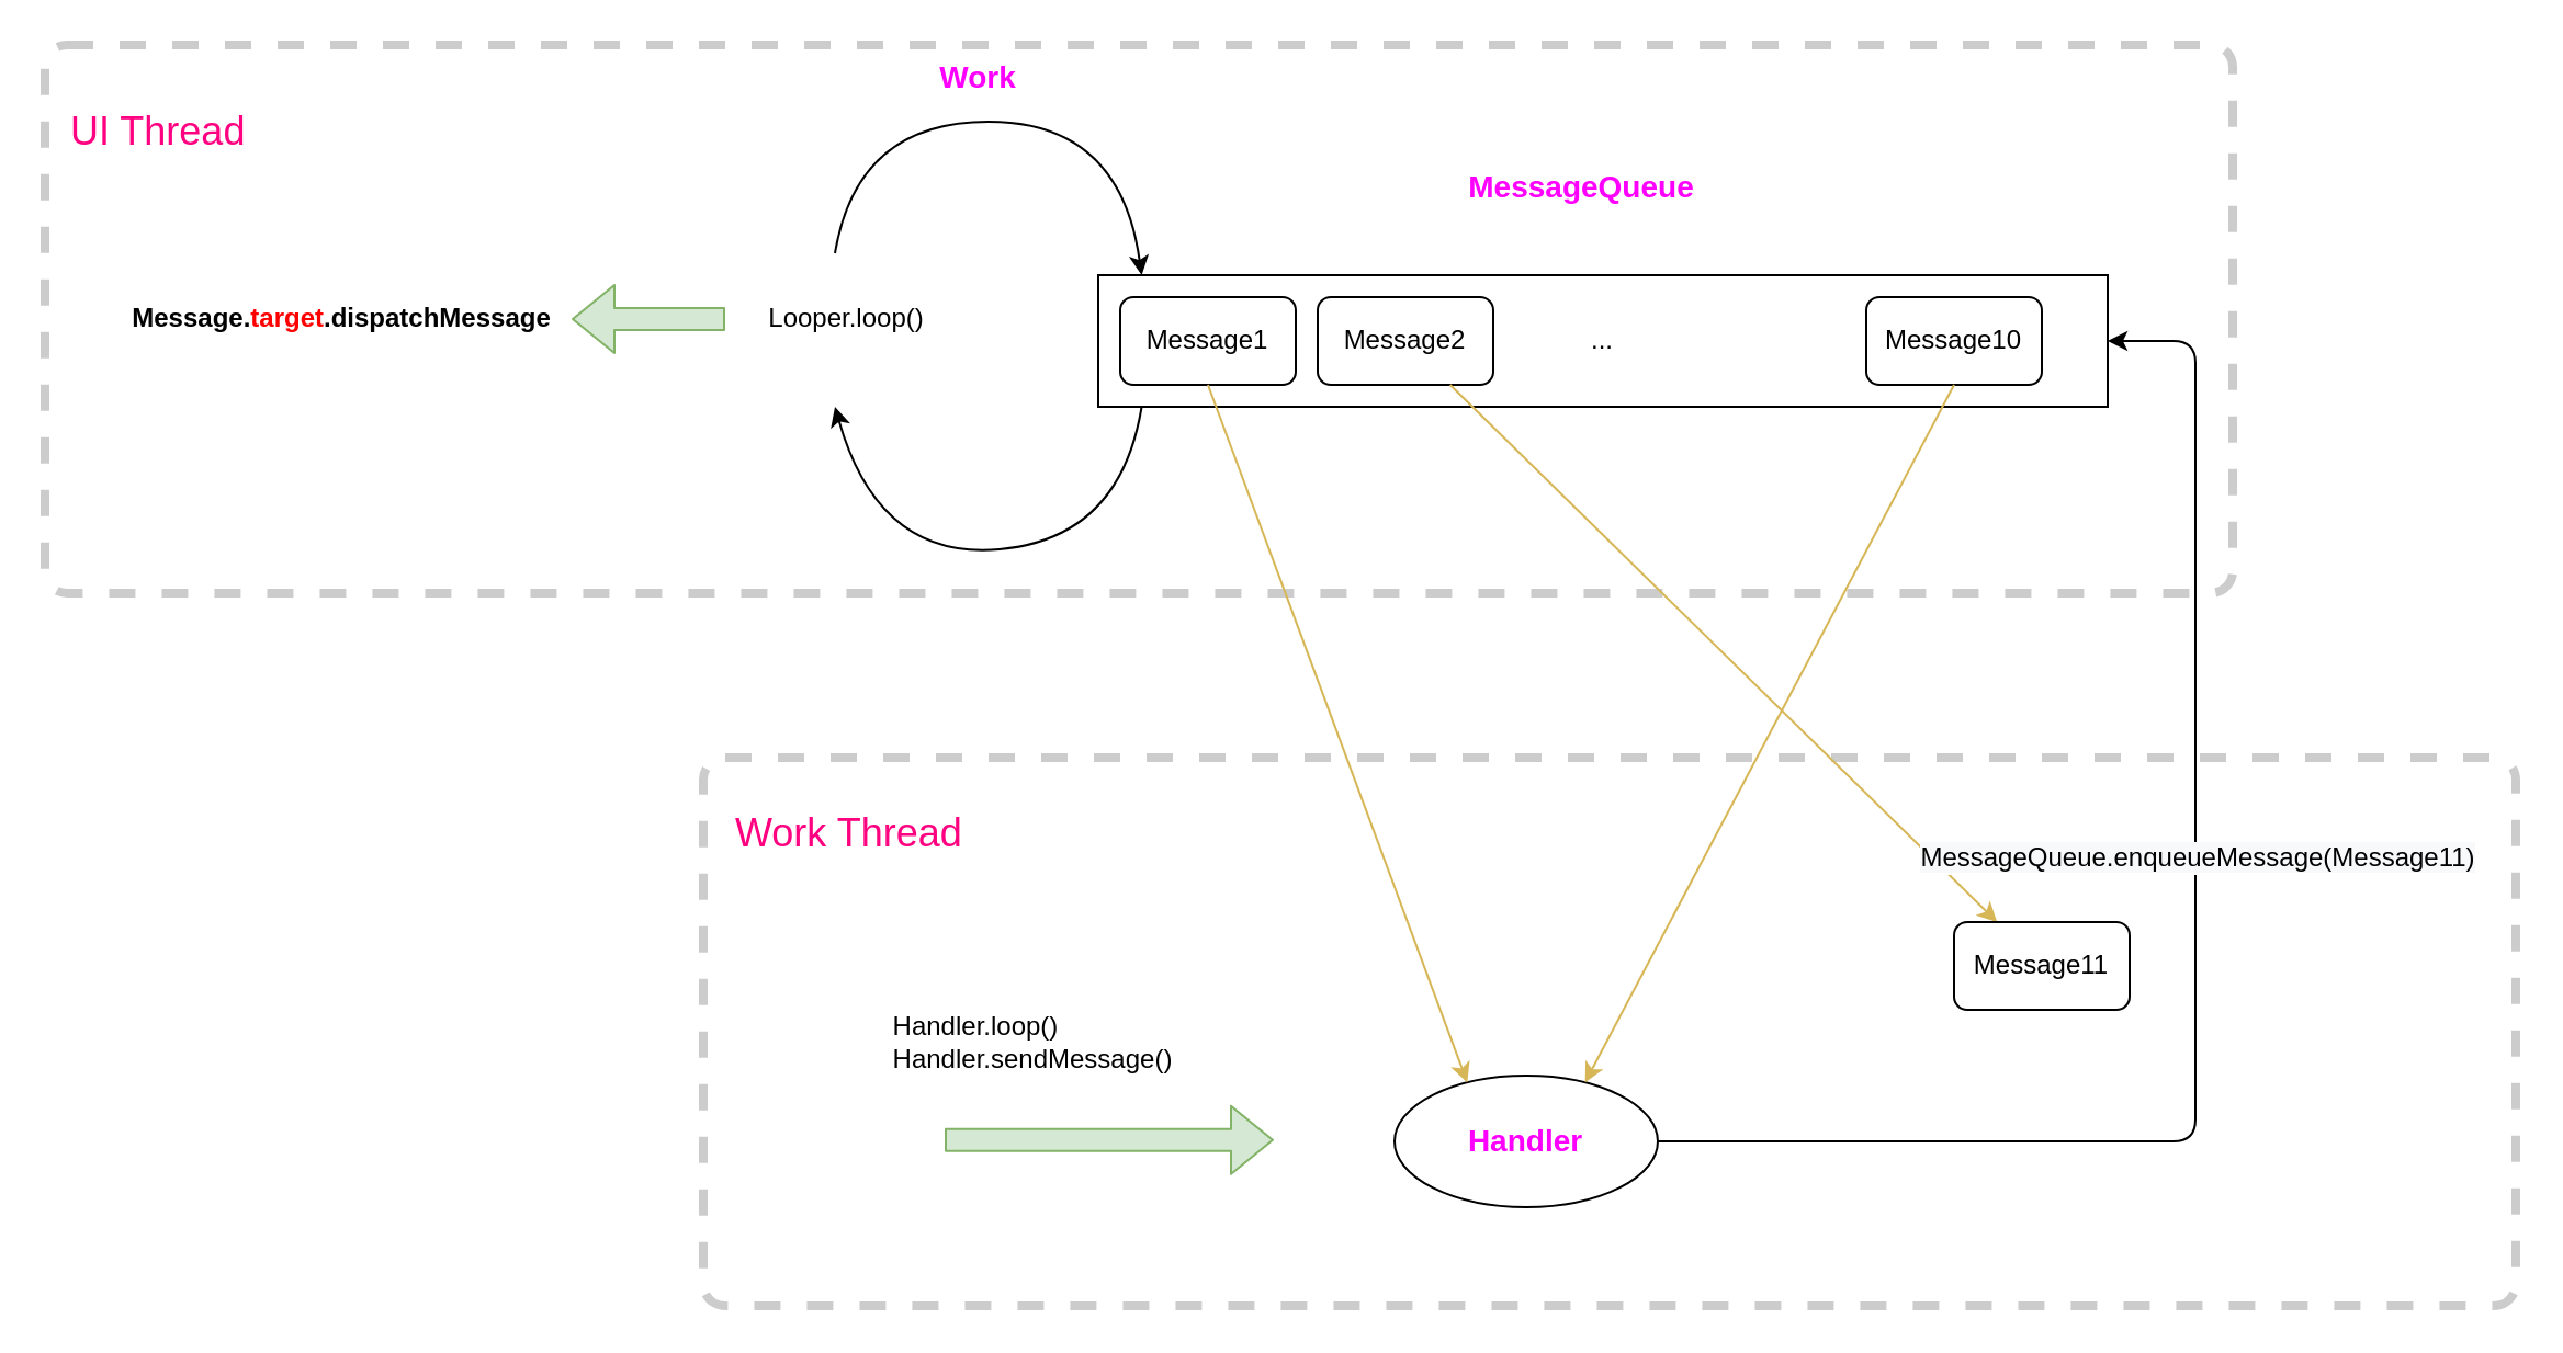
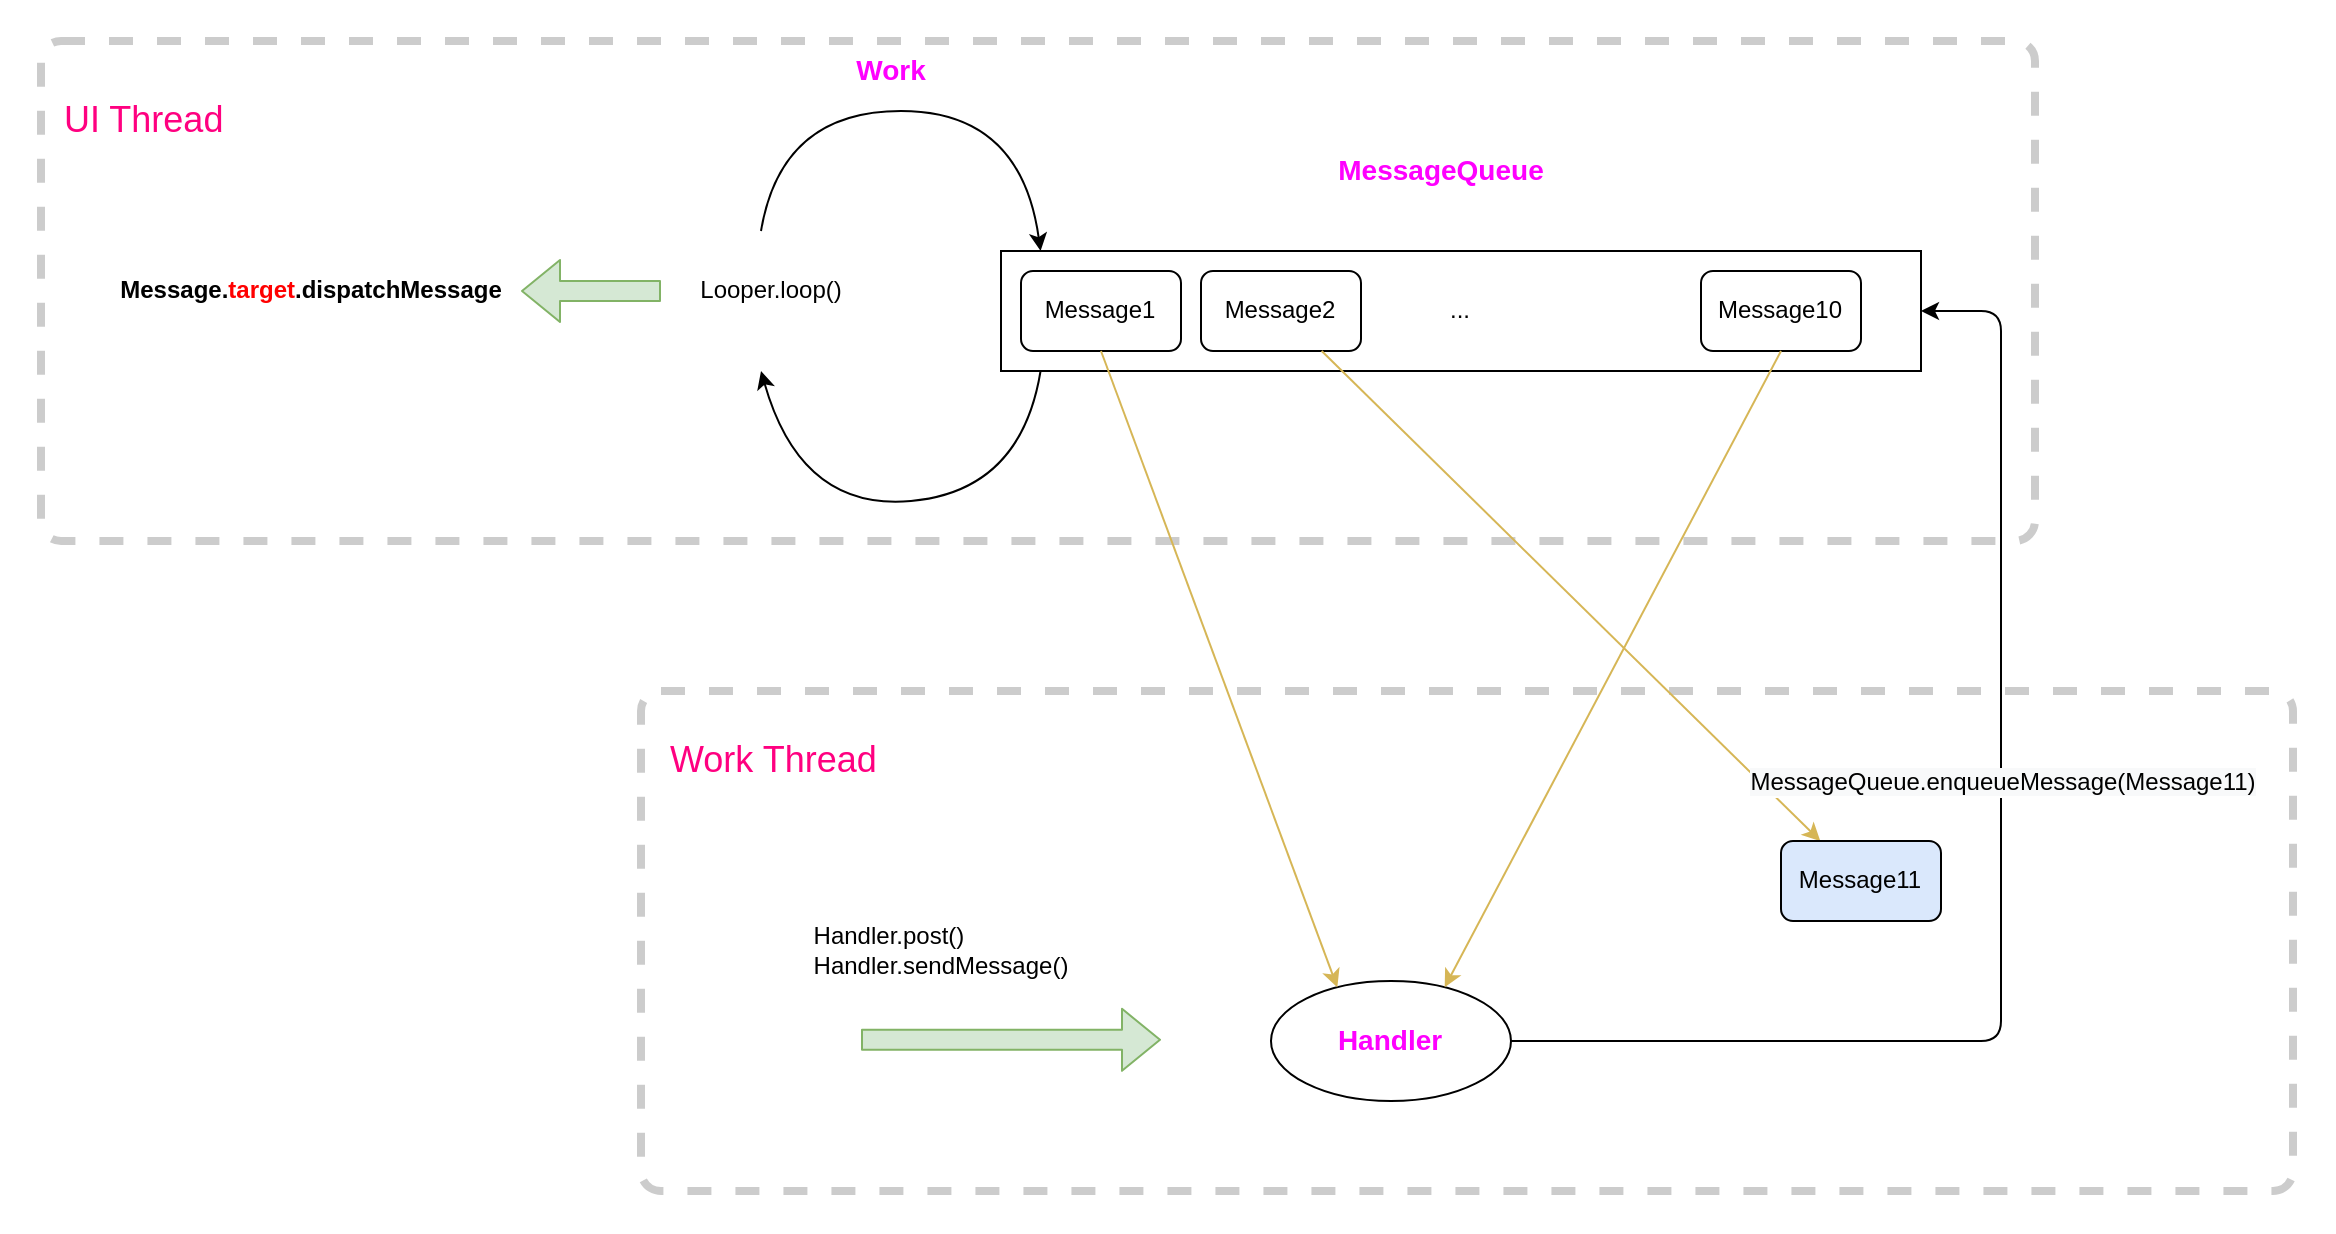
- <mxCell id="23" value="Message11" style="rounded=1;whiteSpace=wrap;html=1;" parent="1" vertex="1"><mxGeometry x="890" y="420" width="80" height="40" as="geometry" /></mxCell>
+ <mxCell id="23" value="Message11" style="rounded=1;whiteSpace=wrap;html=1;fillColor=#dae8fc;" parent="1" vertex="1"><mxGeometry x="890" y="420" width="80" height="40" as="geometry" /></mxCell>
- <mxCell id="22" value="&lt;div style=&quot;text-align: left&quot;&gt;&lt;span&gt;Handler.loop()&lt;/span&gt;&lt;/div&gt;&lt;div style=&quot;text-align: left&quot;&gt;&lt;span&gt;Handler.sendMessage()&lt;/span&gt;&lt;/div&gt;" style="text;html=1;align=center;verticalAlign=middle;resizable=0;points=[];autosize=1;" parent="1" vertex="1"><mxGeometry x="400" y="460" width="140" height="30" as="geometry" /></mxCell>
+ <mxCell id="22" value="&lt;div style=&quot;text-align: left&quot;&gt;&lt;span&gt;Handler.post()&lt;/span&gt;&lt;/div&gt;&lt;div style=&quot;text-align: left&quot;&gt;&lt;span&gt;Handler.sendMessage()&lt;/span&gt;&lt;/div&gt;" style="text;html=1;align=center;verticalAlign=middle;resizable=0;points=[];autosize=1;" parent="1" vertex="1"><mxGeometry x="400" y="460" width="140" height="30" as="geometry" /></mxCell>
